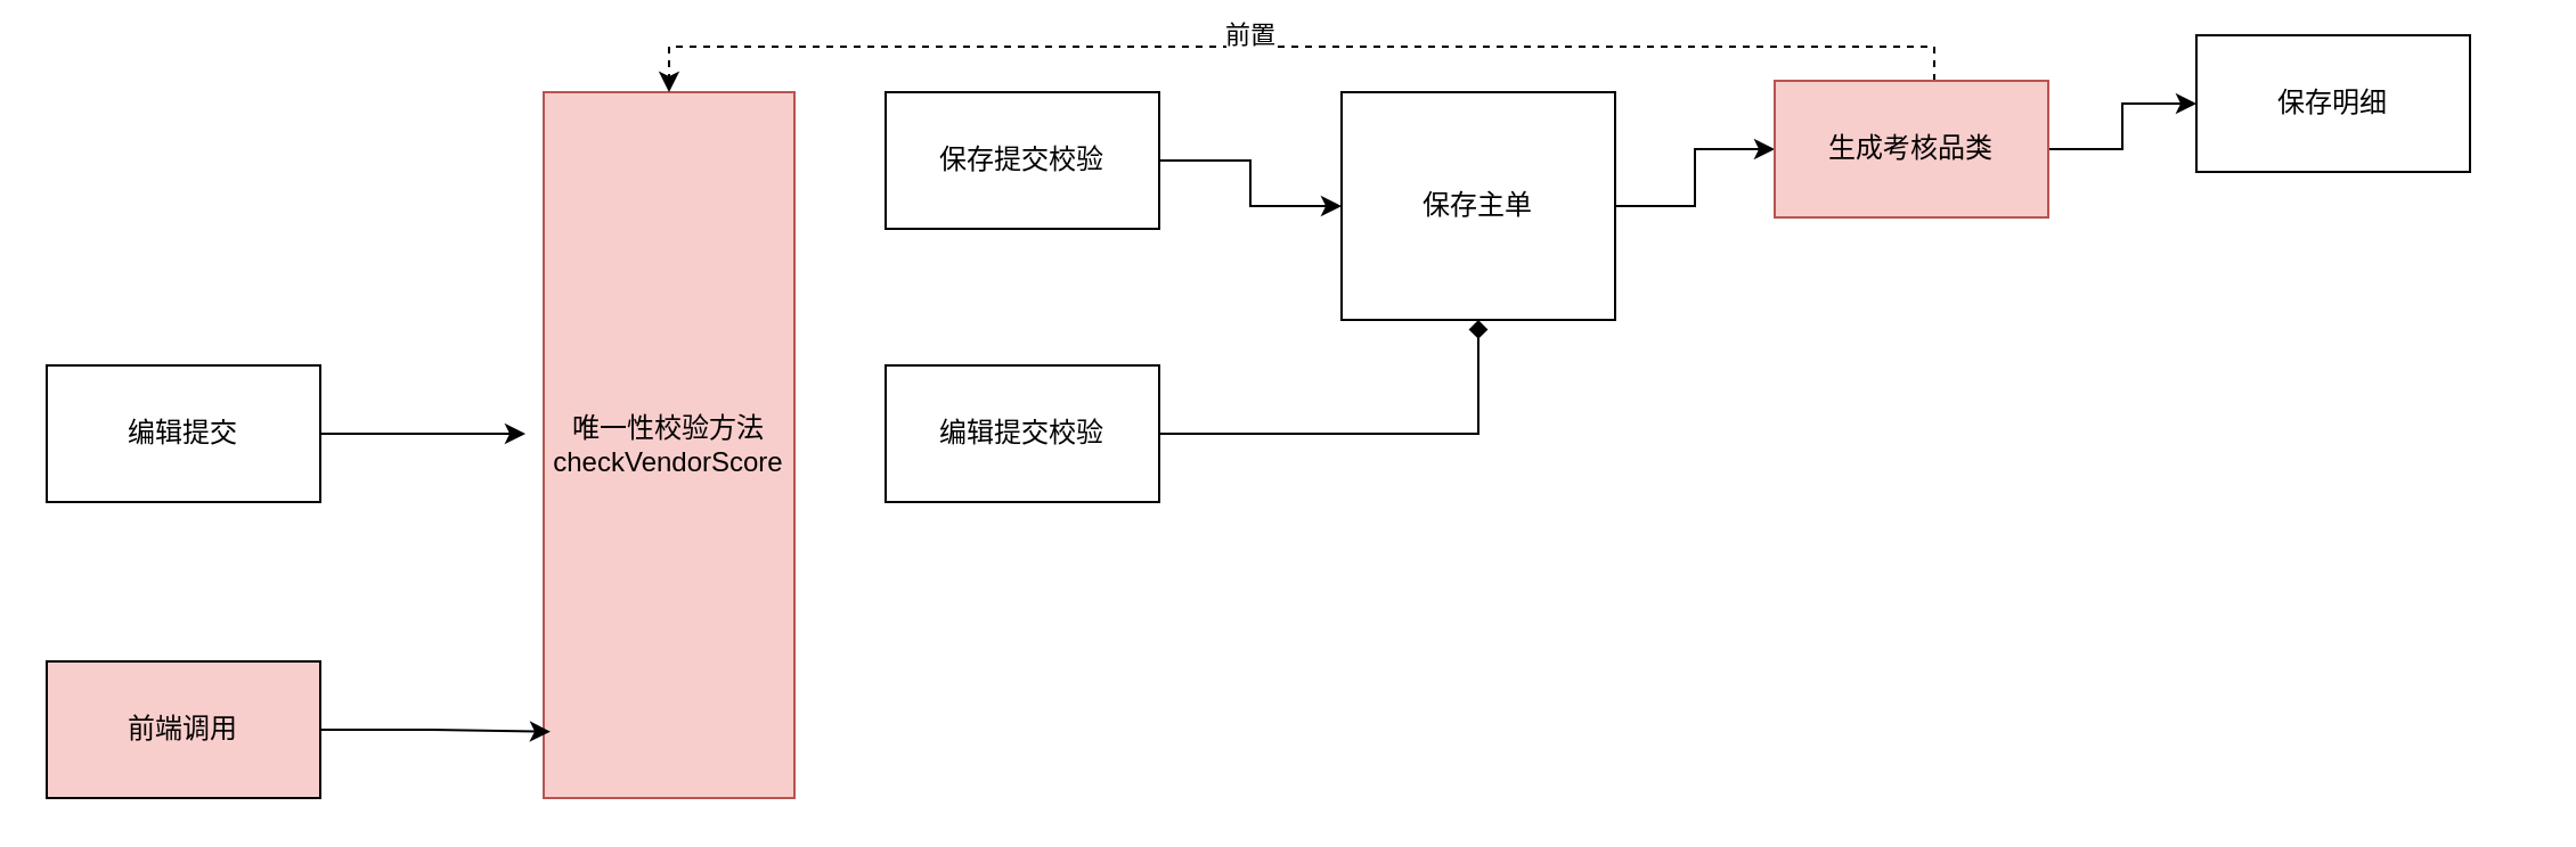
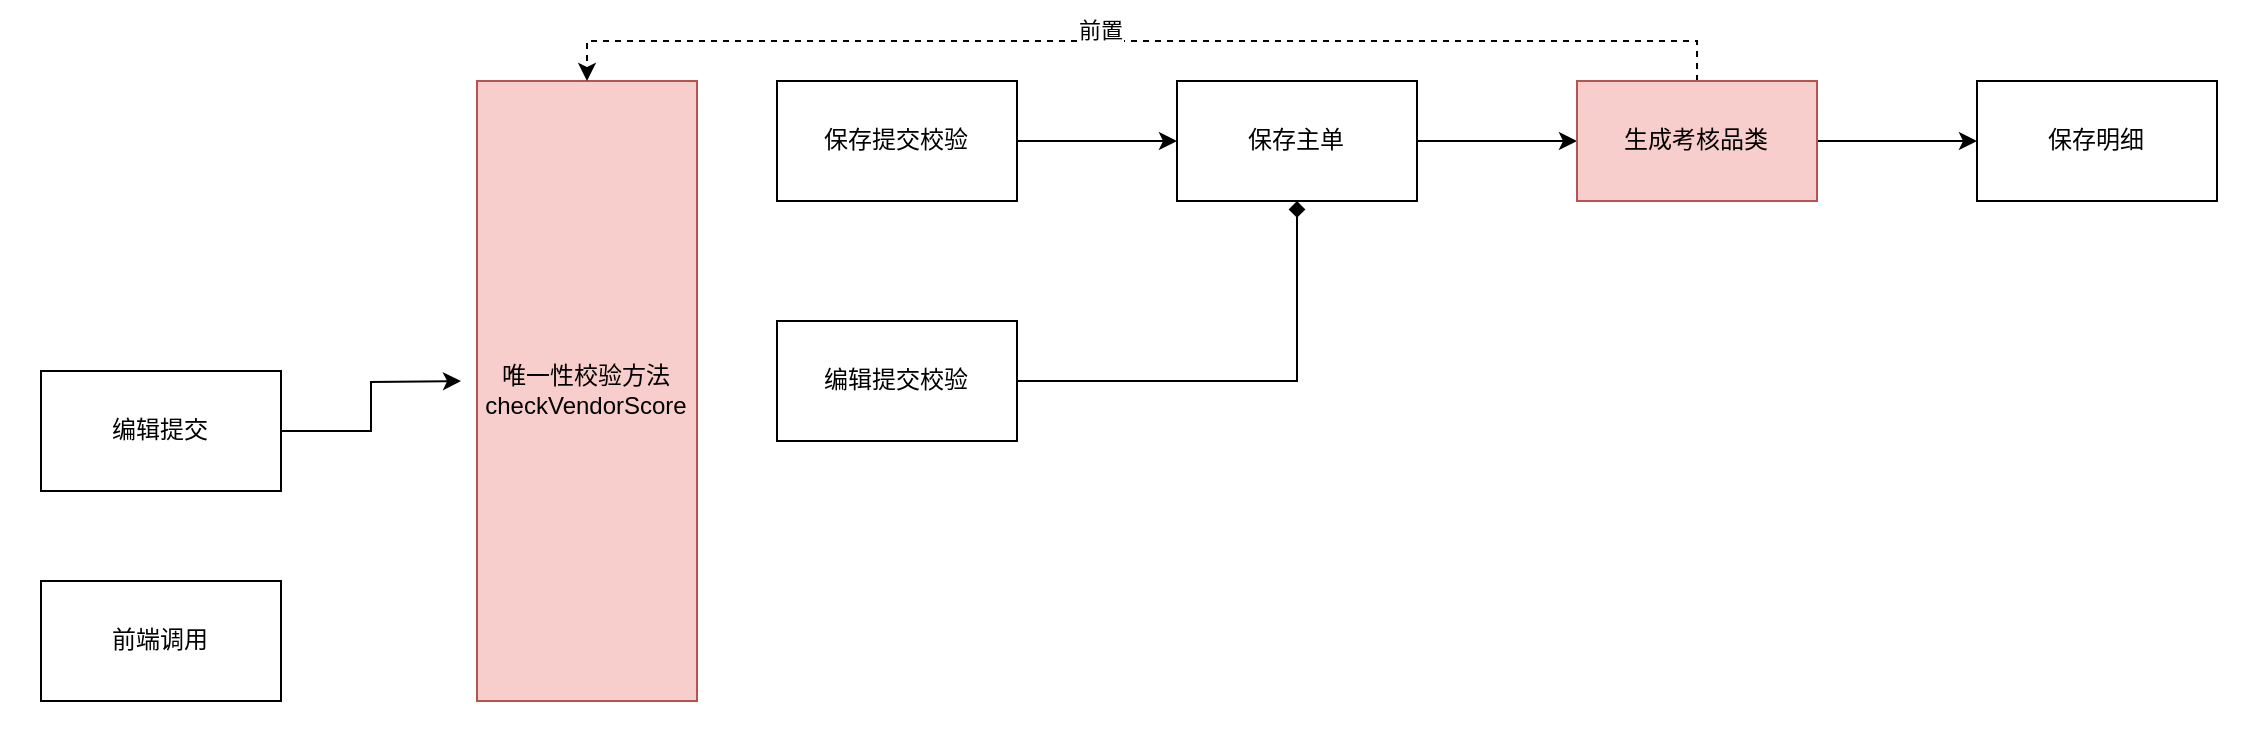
- <mxCell id="13" value="保存明细" style="whiteSpace=wrap;html=1;rounded=0;" vertex="1" parent="1"><mxGeometry x="963" y="15" width="120" height="60" as="geometry" /></mxCell>
+ <mxCell id="13" value="保存明细" style="whiteSpace=wrap;html=1;rounded=0;" vertex="1" parent="1"><mxGeometry x="988" y="40" width="120" height="60" as="geometry" /></mxCell>
- <mxCell id="12" value="生成考核品类" style="whiteSpace=wrap;html=1;rounded=0;fillColor=#f8cecc;strokeColor=#b85450;" vertex="1" parent="1"><mxGeometry x="778" y="35" width="120" height="60" as="geometry" /></mxCell>
+ <mxCell id="12" value="生成考核品类" style="whiteSpace=wrap;html=1;rounded=0;fillColor=#f8cecc;strokeColor=#b85450;" vertex="1" parent="1"><mxGeometry x="788" y="40" width="120" height="60" as="geometry" /></mxCell>
- <mxCell id="8" value="保存主单" style="whiteSpace=wrap;html=1;rounded=0;" vertex="1" parent="1"><mxGeometry x="588" y="40" width="120" height="100" as="geometry" /></mxCell>
+ <mxCell id="8" value="保存主单" style="whiteSpace=wrap;html=1;rounded=0;" vertex="1" parent="1"><mxGeometry x="588" y="40" width="120" height="60" as="geometry" /></mxCell>
- <mxCell id="15" value="编辑提交" style="rounded=0;whiteSpace=wrap;html=1;" vertex="1" parent="1"><mxGeometry x="20" y="160" width="120" height="60" as="geometry" /></mxCell>
+ <mxCell id="15" value="编辑提交" style="rounded=0;whiteSpace=wrap;html=1;" vertex="1" parent="1"><mxGeometry x="20" y="185" width="120" height="60" as="geometry" /></mxCell>
- <mxCell id="16" value="前端调用" style="rounded=0;whiteSpace=wrap;html=1;fillColor=#f8cecc;" vertex="1" parent="1"><mxGeometry x="20" y="290" width="120" height="60" as="geometry" /></mxCell>
+ <mxCell id="16" value="前端调用" style="rounded=0;whiteSpace=wrap;html=1;" vertex="1" parent="1"><mxGeometry x="20" y="290" width="120" height="60" as="geometry" /></mxCell>
- <mxCell id="17" style="edgeStyle=orthogonalEdgeStyle;rounded=0;orthogonalLoop=1;jettySize=auto;html=1;entryX=0.027;entryY=0.906;entryDx=0;entryDy=0;entryPerimeter=0;" edge="1" parent="1" source="16" target="6"><mxGeometry relative="1" as="geometry" /></mxCell>
